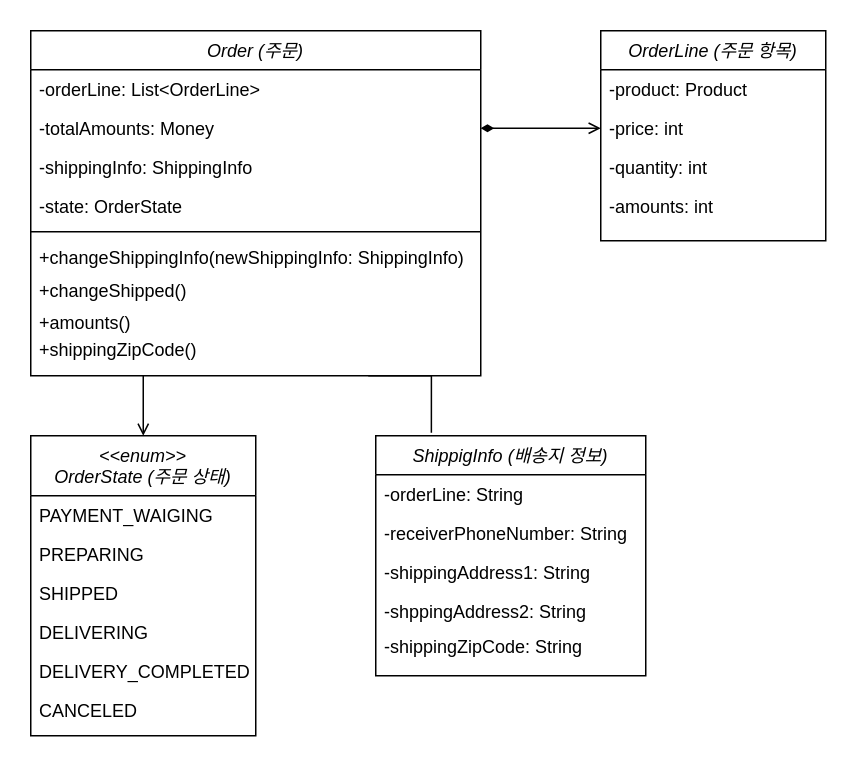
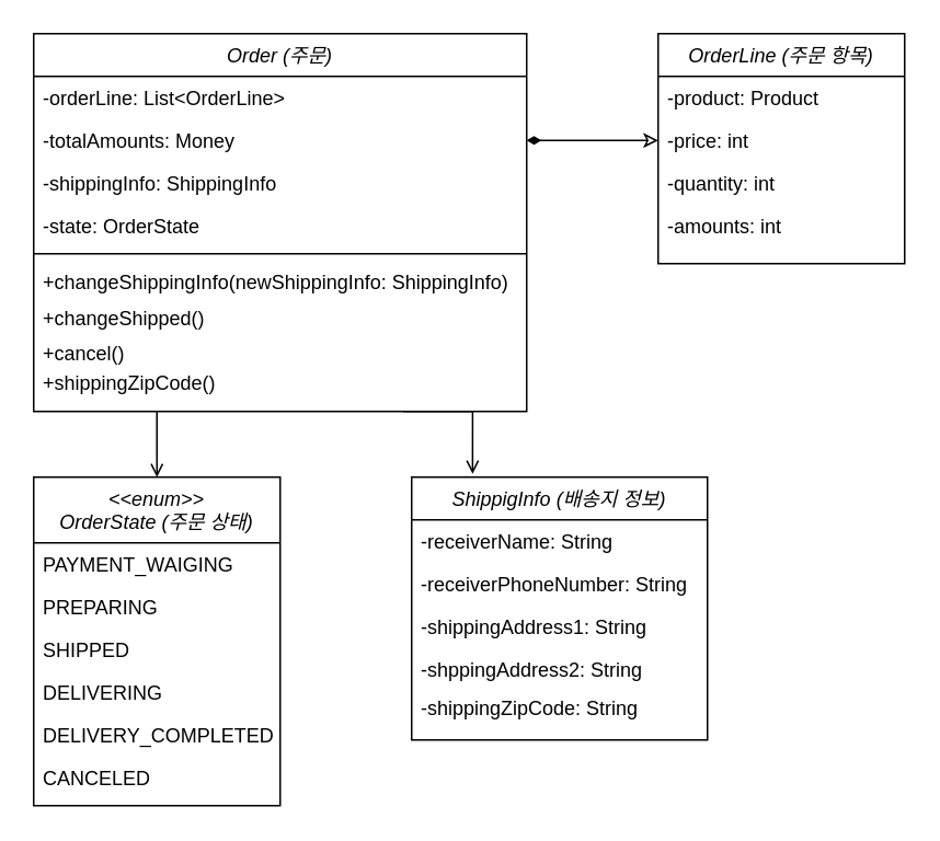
- <mxCell id="32" style="edgeStyle=orthogonalEdgeStyle;rounded=0;orthogonalLoop=1;jettySize=auto;html=1;entryX=0;entryY=0.5;entryDx=0;entryDy=0;endArrow=open;endFill=0;startArrow=diamondThin;startFill=1;" edge="1" parent="1" source="5" target="15"><mxGeometry relative="1" as="geometry" /></mxCell>
+ <mxCell id="32" style="edgeStyle=orthogonalEdgeStyle;rounded=0;orthogonalLoop=1;jettySize=auto;html=1;entryX=0;entryY=0.5;entryDx=0;entryDy=0;endArrow=classic;endFill=0;startArrow=diamondThin;startFill=1;" edge="1" parent="1" source="5" target="15"><mxGeometry relative="1" as="geometry" /></mxCell>
- <mxCell id="11" value="+amounts()" style="text;align=left;verticalAlign=top;spacingLeft=4;spacingRight=4;overflow=hidden;rotatable=0;points=[[0,0.5],[1,0.5]];portConstraint=eastwest;" vertex="1" parent="1"><mxGeometry x="20" y="201" width="300" height="26" as="geometry" /></mxCell>
+ <mxCell id="11" value="+cancel()" style="text;align=left;verticalAlign=top;spacingLeft=4;spacingRight=4;overflow=hidden;rotatable=0;points=[[0,0.5],[1,0.5]];portConstraint=eastwest;" vertex="1" parent="1"><mxGeometry x="20" y="201" width="300" height="26" as="geometry" /></mxCell>
- <mxCell id="31" style="edgeStyle=orthogonalEdgeStyle;rounded=0;orthogonalLoop=1;jettySize=auto;html=1;exitX=0.75;exitY=1;exitDx=0;exitDy=0;entryX=0.206;entryY=-0.012;entryDx=0;entryDy=0;entryPerimeter=0;endArrow=none;endFill=0;" edge="1" parent="1" source="3" target="18"><mxGeometry relative="1" as="geometry"><Array as="points"><mxPoint x="287" y="250" /></Array></mxGeometry></mxCell>
+ <mxCell id="31" style="edgeStyle=orthogonalEdgeStyle;rounded=0;orthogonalLoop=1;jettySize=auto;html=1;exitX=0.75;exitY=1;exitDx=0;exitDy=0;entryX=0.206;entryY=-0.012;entryDx=0;entryDy=0;entryPerimeter=0;endArrow=open;endFill=0;" edge="1" parent="1" source="3" target="18"><mxGeometry relative="1" as="geometry"><Array as="points"><mxPoint x="287" y="250" /></Array></mxGeometry></mxCell>
- <mxCell id="19" value="-orderLine: String" style="text;align=left;verticalAlign=top;spacingLeft=4;spacingRight=4;overflow=hidden;rotatable=0;points=[[0,0.5],[1,0.5]];portConstraint=eastwest;" vertex="1" parent="18"><mxGeometry y="26" width="180" height="26" as="geometry" /></mxCell>
+ <mxCell id="19" value="-receiverName: String" style="text;align=left;verticalAlign=top;spacingLeft=4;spacingRight=4;overflow=hidden;rotatable=0;points=[[0,0.5],[1,0.5]];portConstraint=eastwest;" vertex="1" parent="18"><mxGeometry y="26" width="180" height="26" as="geometry" /></mxCell>
